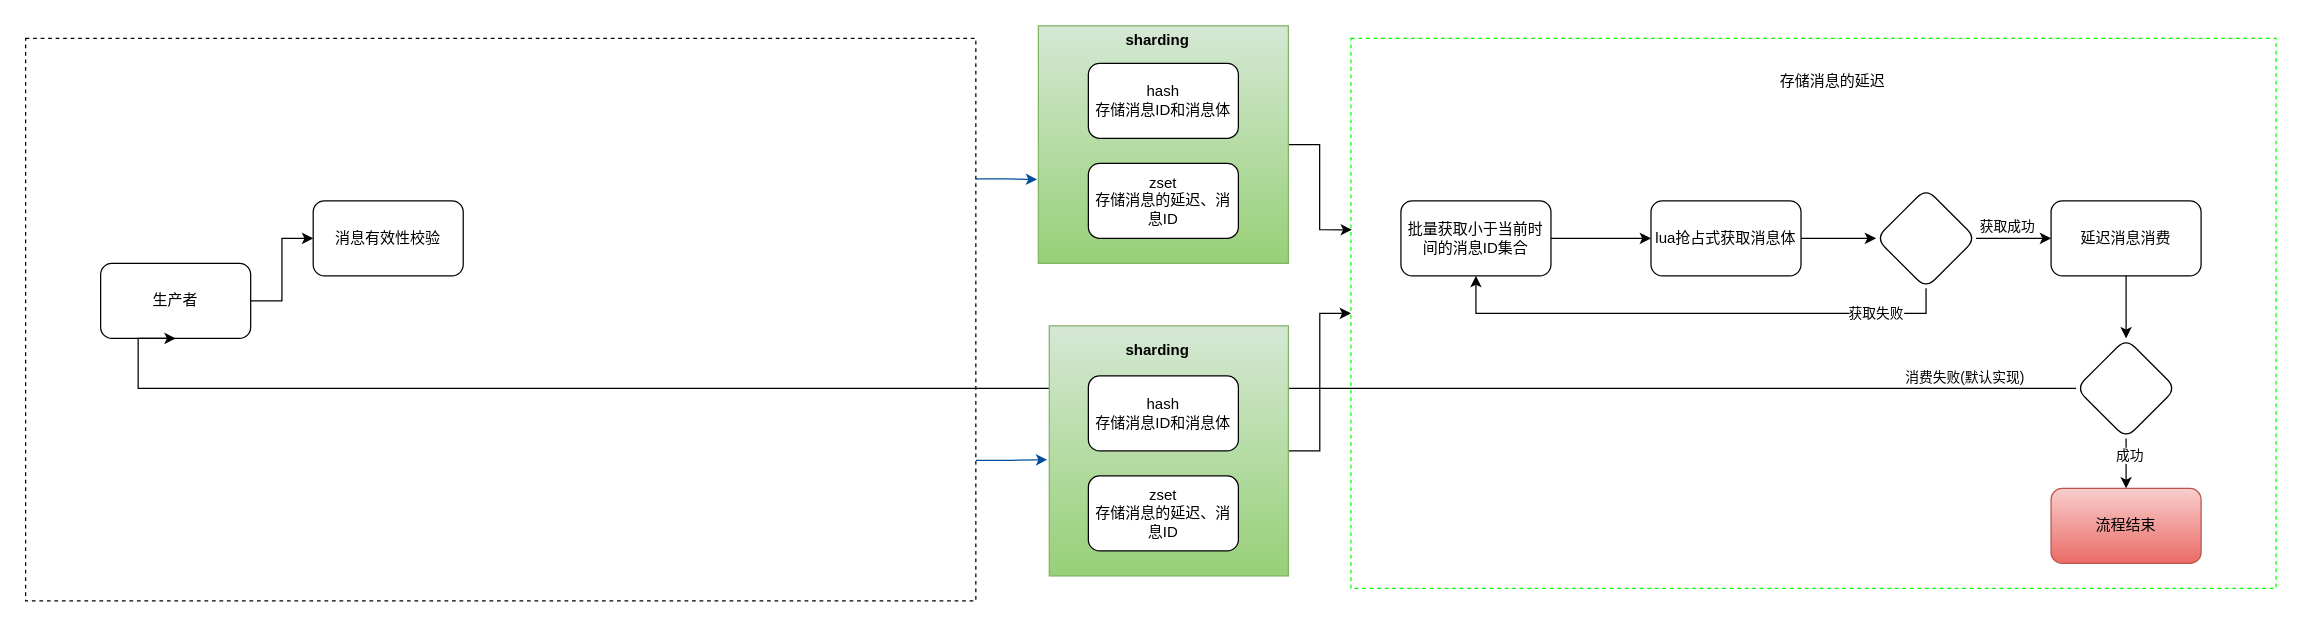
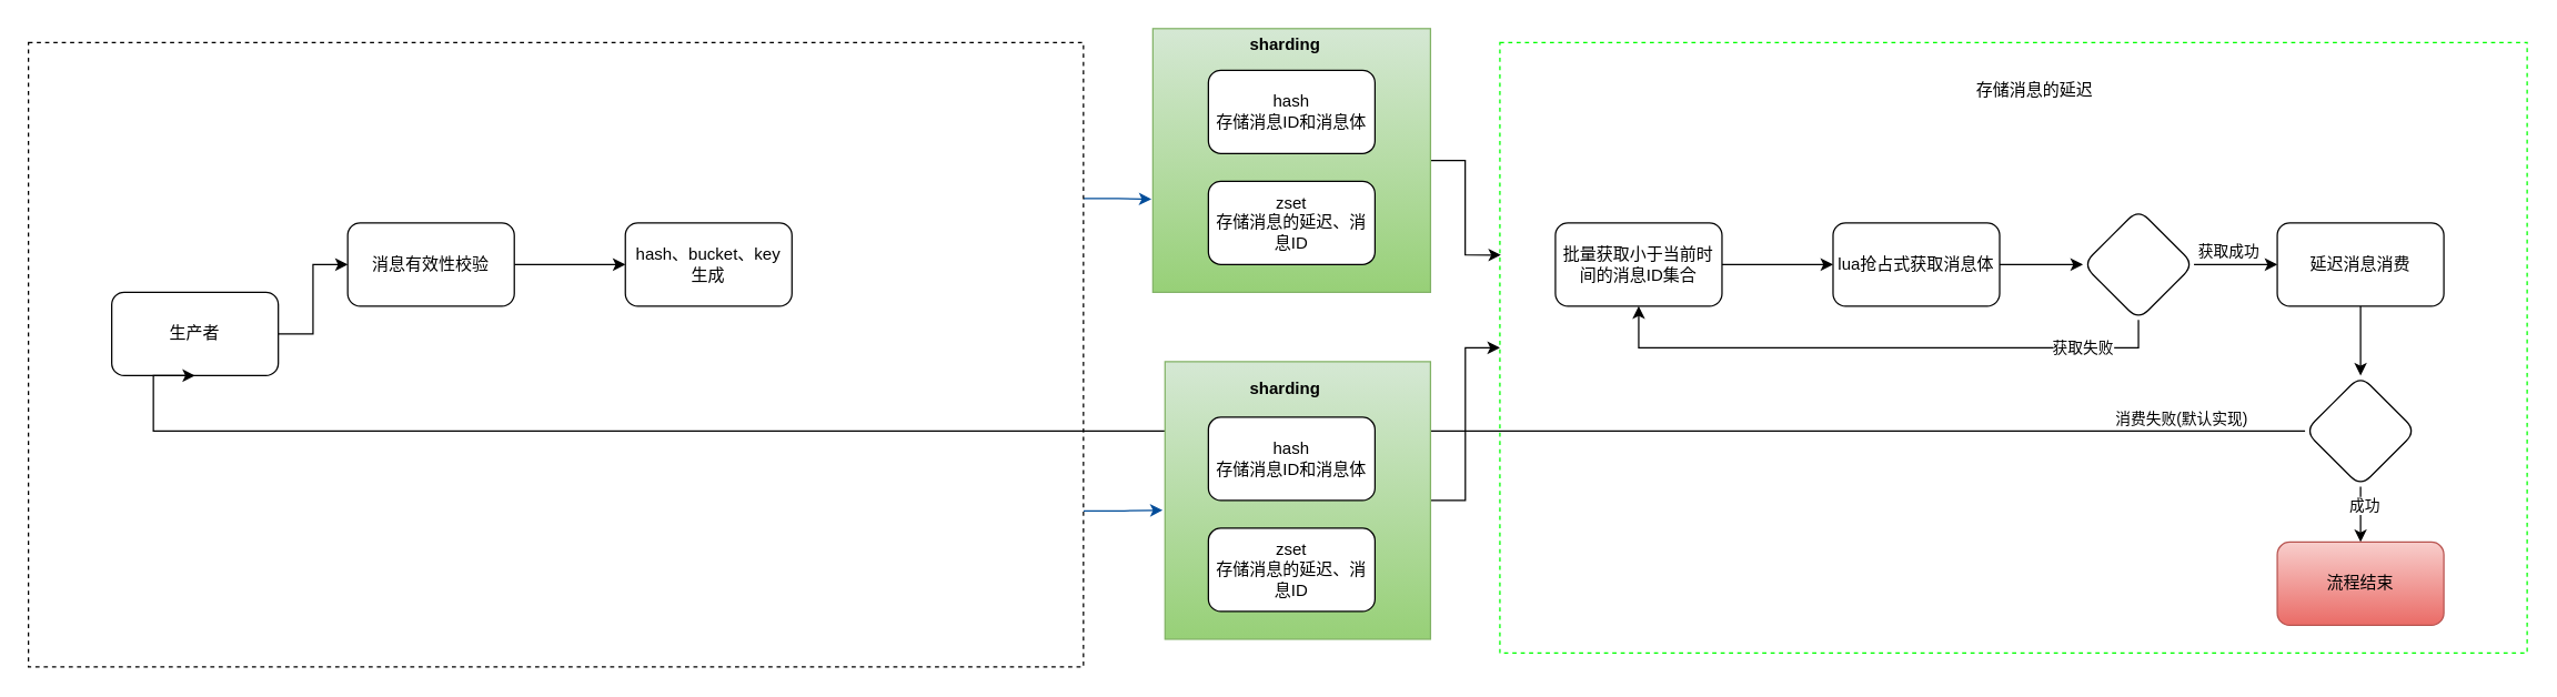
+ <mxCell id="10" value="" style="edgeStyle=orthogonalEdgeStyle;rounded=0;orthogonalLoop=1;jettySize=auto;html=1;" edge="1" parent="1" source="11" target="12"><mxGeometry relative="1" as="geometry" /></mxCell>
+ <mxCell id="12" value="&lt;span&gt;hash、bucket、key&lt;br&gt;生成&lt;br&gt;&lt;/span&gt;" style="whiteSpace=wrap;html=1;rounded=1;" vertex="1" parent="1"><mxGeometry x="450" y="160" width="120" height="60" as="geometry" /></mxCell>
